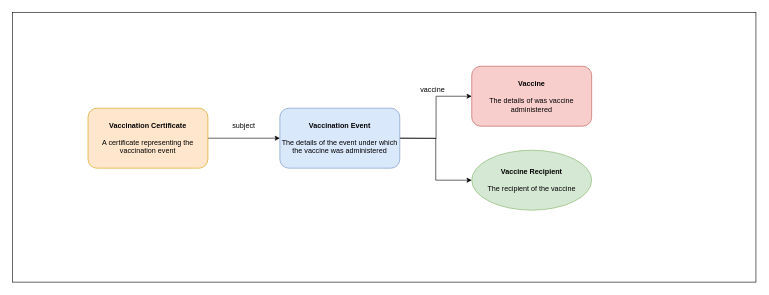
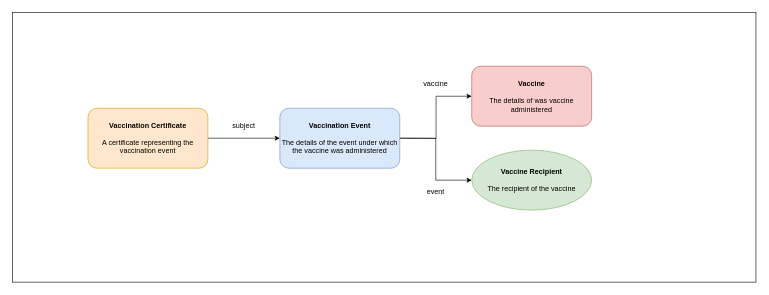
- <mxCell id="5" value="vaccine" style="text;html=1;strokeColor=none;fillColor=none;align=center;verticalAlign=middle;whiteSpace=wrap;rounded=0;" parent="1" vertex="1"><mxGeometry x="701" y="140" width="40" height="20" as="geometry" /></mxCell>
+ <mxCell id="5" value="vaccine" style="text;html=1;strokeColor=none;fillColor=none;align=center;verticalAlign=middle;whiteSpace=wrap;rounded=0;" parent="1" vertex="1"><mxGeometry x="706" y="130" width="40" height="20" as="geometry" /></mxCell>
+ <mxCell id="6" value="event" style="text;html=1;strokeColor=none;fillColor=none;align=center;verticalAlign=middle;whiteSpace=wrap;rounded=0;" parent="1" vertex="1"><mxGeometry x="706" y="310" width="40" height="20" as="geometry" /></mxCell>
